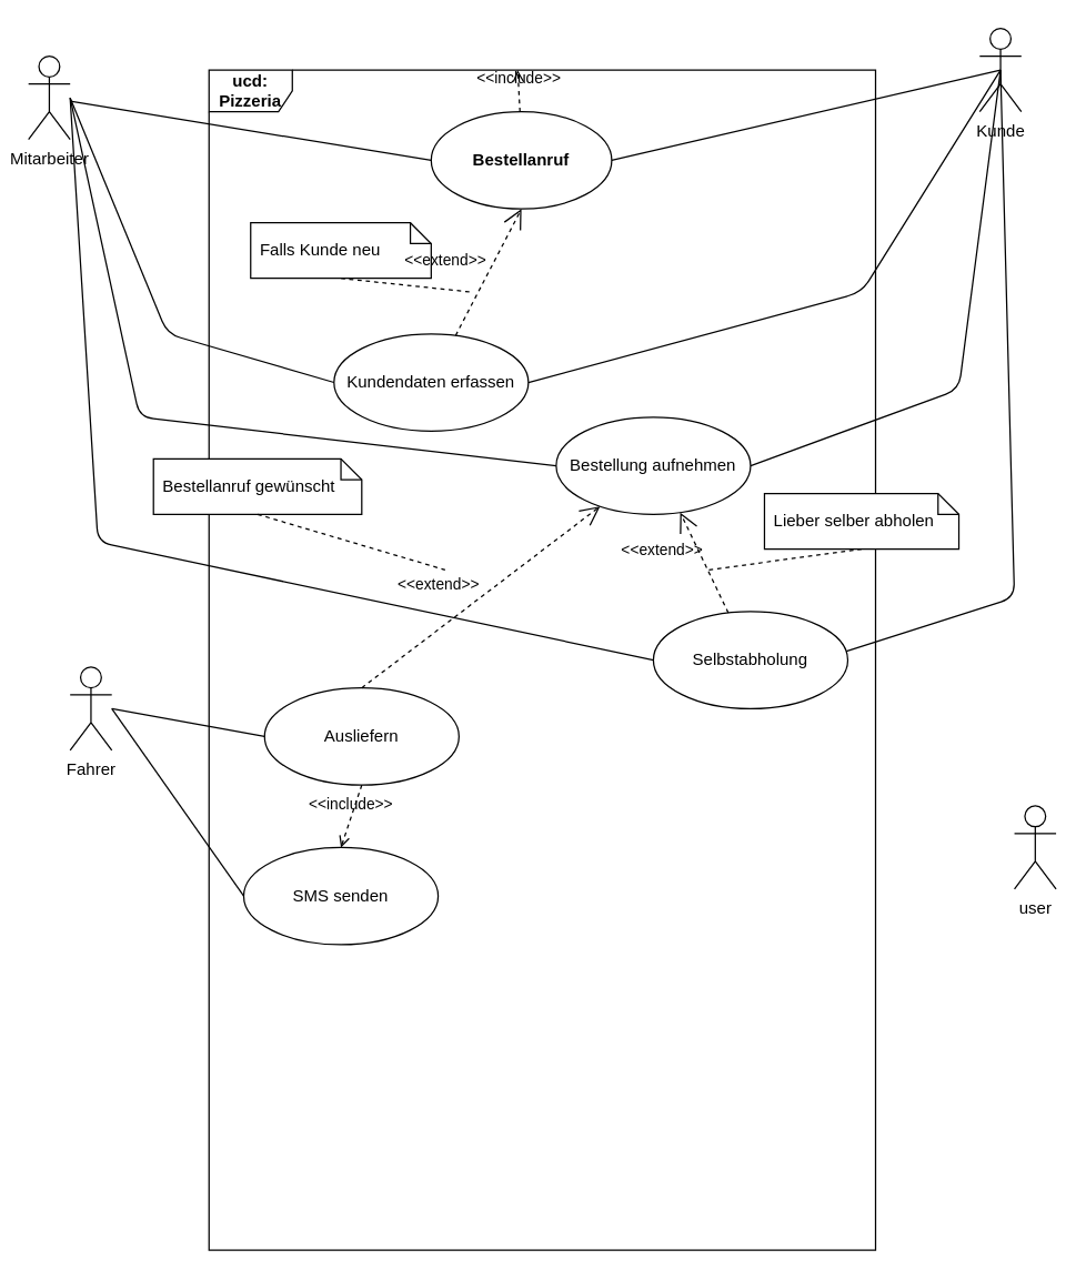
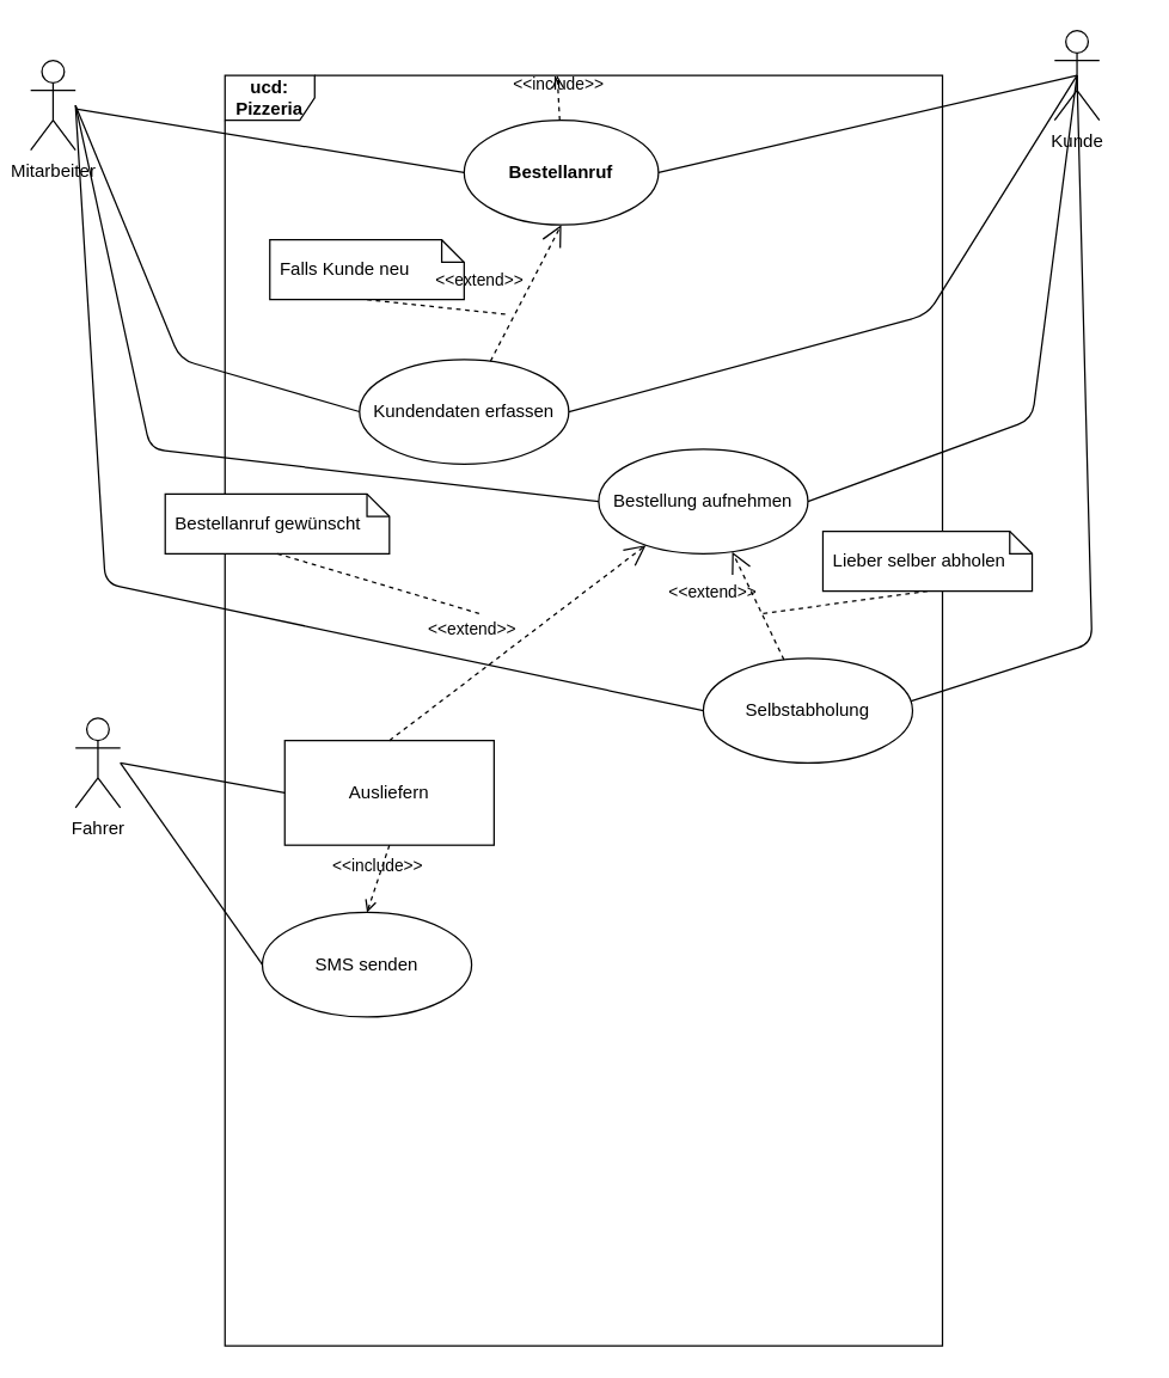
- <mxCell id="17" value="Ausliefern" style="ellipse;whiteSpace=wrap;html=1;strokeWidth=1;" parent="1" vertex="1"><mxGeometry x="190" y="495" width="140" height="70" as="geometry" /></mxCell>
+ <mxCell id="17" value="Ausliefern" style="whiteSpace=wrap;html=1;strokeWidth=1;rounded=0;" parent="1" vertex="1"><mxGeometry x="190" y="495" width="140" height="70" as="geometry" /></mxCell>
- <mxCell id="34" value="user" style="shape=umlActor;verticalLabelPosition=bottom;verticalAlign=top;html=1;outlineConnect=0;" vertex="1" parent="1"><mxGeometry x="730" y="580" width="30" height="60" as="geometry" /></mxCell>
